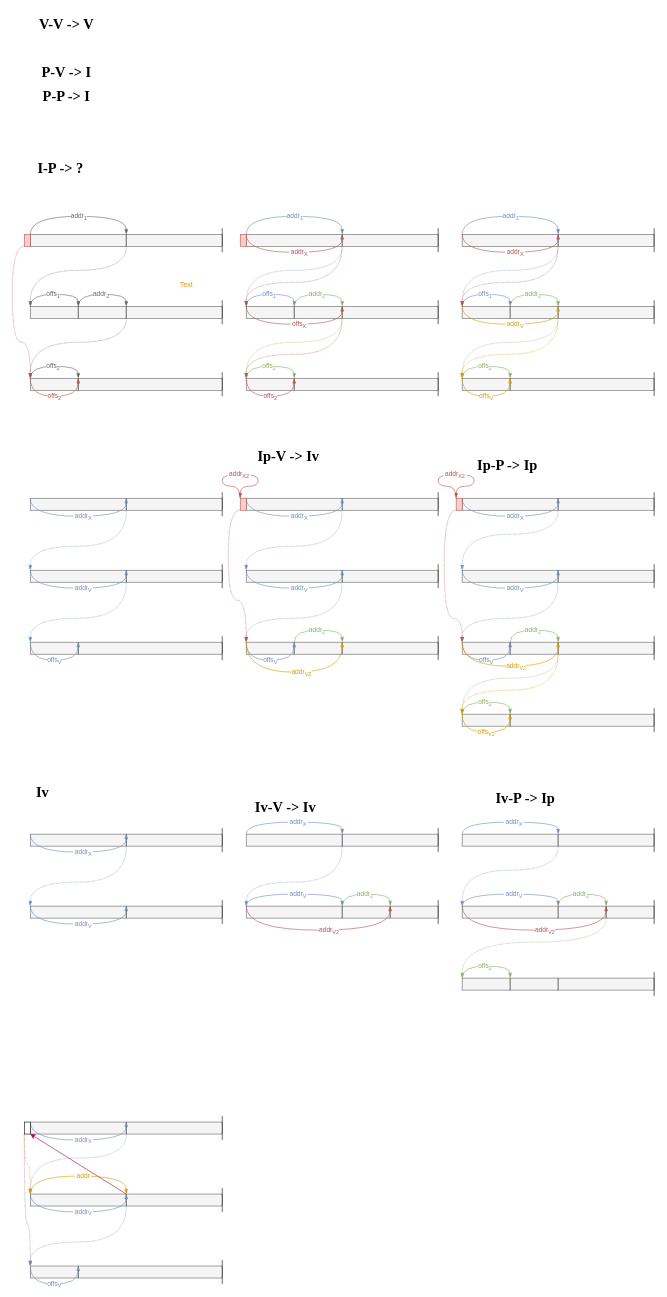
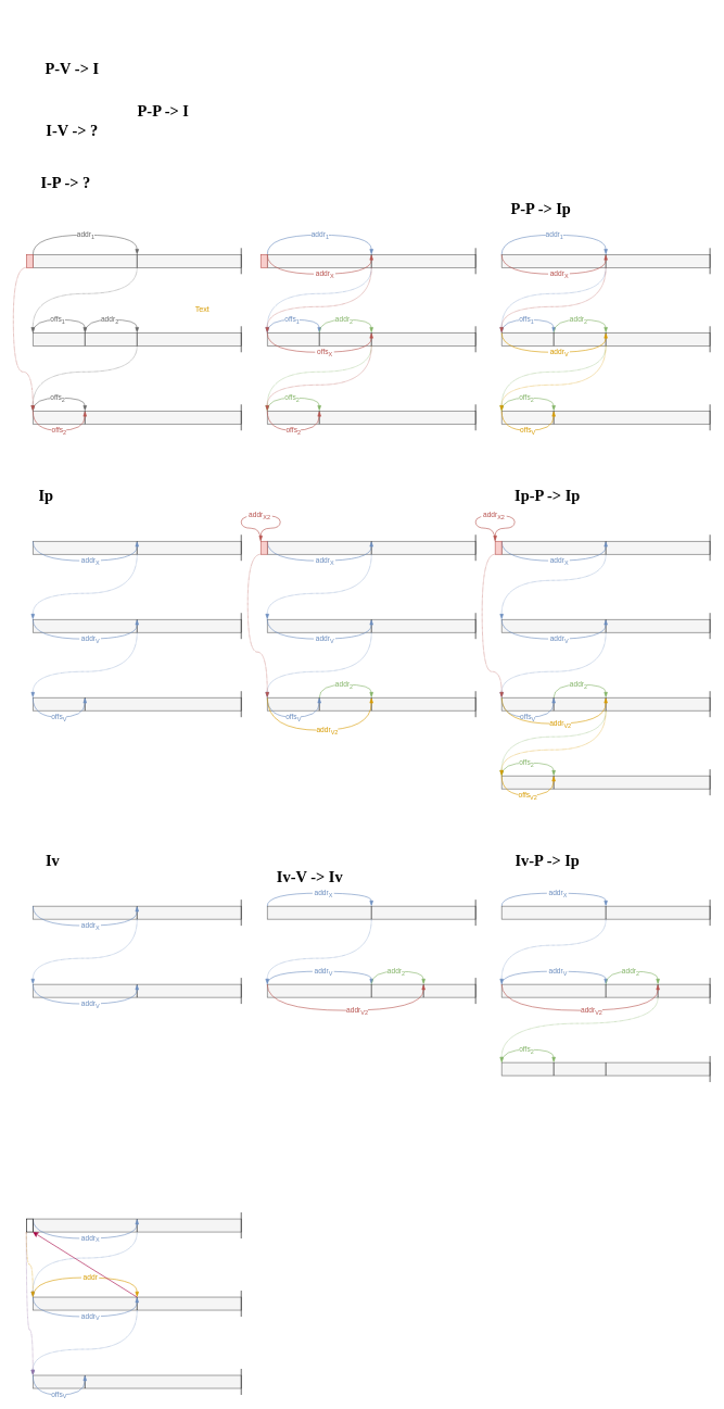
- <mxCell id="117" value="V-V -&amp;gt; V" style="text;strokeColor=none;fillColor=none;html=1;fontSize=24;fontStyle=1;verticalAlign=middle;align=center;fontFamily=Consolas;" vertex="1" parent="1"><mxGeometry x="50" y="20" width="120" height="40" as="geometry" /></mxCell>
- <mxCell id="118" value="P-V -&amp;gt; I" style="text;strokeColor=none;fillColor=none;html=1;fontSize=24;fontStyle=1;verticalAlign=middle;align=center;fontFamily=Consolas;" vertex="1" parent="1"><mxGeometry x="50" y="100" width="120" height="40" as="geometry" /></mxCell>
+ <mxCell id="118" value="P-V -&amp;gt; I" style="text;strokeColor=none;fillColor=none;html=1;fontSize=24;fontStyle=1;verticalAlign=middle;align=center;fontFamily=Consolas;" vertex="1" parent="1"><mxGeometry x="50" y="85" width="120" height="40" as="geometry" /></mxCell>
- <mxCell id="119" value="P-P -&amp;gt; I" style="text;strokeColor=none;fillColor=none;html=1;fontSize=24;fontStyle=1;verticalAlign=middle;align=center;fontFamily=Consolas;" vertex="1" parent="1"><mxGeometry x="50" y="140" width="120" height="40" as="geometry" /></mxCell>
+ <mxCell id="119" value="P-P -&amp;gt; I" style="text;strokeColor=none;fillColor=none;html=1;fontSize=24;fontStyle=1;verticalAlign=middle;align=center;fontFamily=Consolas;" vertex="1" parent="1"><mxGeometry x="190" y="150" width="120" height="40" as="geometry" /></mxCell>
+ <mxCell id="120" value="I-V -&amp;gt; ?" style="text;strokeColor=none;fillColor=none;html=1;fontSize=24;fontStyle=1;verticalAlign=middle;align=center;fontFamily=Consolas;" vertex="1" parent="1"><mxGeometry x="50" y="180" width="120" height="40" as="geometry" /></mxCell>
+ <mxCell id="122" value="P-P -&amp;gt; Ip" style="text;strokeColor=none;fillColor=none;html=1;fontSize=24;fontStyle=1;verticalAlign=middle;align=center;fontFamily=Consolas;" vertex="1" parent="1"><mxGeometry x="770" width="120" height="40" as="geometry" y="300" /></mxCell>
+ <mxCell id="220" value="Ip" style="text;strokeColor=none;fillColor=none;html=1;fontSize=24;fontStyle=1;verticalAlign=middle;align=center;fontFamily=Consolas;" vertex="1" parent="1"><mxGeometry x="50" y="740" width="40" height="40" as="geometry" /></mxCell>
- <mxCell id="123" value="Ip-V -&amp;gt; Iv" style="text;strokeColor=none;fillColor=none;html=1;fontSize=24;fontStyle=1;verticalAlign=middle;align=center;fontFamily=Consolas;" vertex="1" parent="1"><mxGeometry x="410" y="740" width="140" height="40" as="geometry" /></mxCell>
- <mxCell id="124" value="Ip-P -&amp;gt; Ip" style="text;strokeColor=none;fillColor=none;html=1;fontSize=24;fontStyle=1;verticalAlign=middle;align=center;fontFamily=Consolas;" vertex="1" parent="1"><mxGeometry x="775" y="755" width="140" height="40" as="geometry" /></mxCell>
+ <mxCell id="124" value="Ip-P -&amp;gt; Ip" style="text;strokeColor=none;fillColor=none;html=1;fontSize=24;fontStyle=1;verticalAlign=middle;align=center;fontFamily=Consolas;" vertex="1" parent="1"><mxGeometry x="770" y="740" width="140" height="40" as="geometry" /></mxCell>
- <mxCell id="235" value="Iv" style="text;strokeColor=none;fillColor=none;html=1;fontSize=24;fontStyle=1;verticalAlign=middle;align=center;fontFamily=Consolas;" vertex="1" parent="1"><mxGeometry x="50" y="1300" width="40" height="40" as="geometry" /></mxCell>
+ <mxCell id="235" value="Iv" style="text;strokeColor=none;fillColor=none;html=1;fontSize=24;fontStyle=1;verticalAlign=middle;align=center;fontFamily=Consolas;" vertex="1" parent="1"><mxGeometry x="60" y="1300" width="40" height="40" as="geometry" /></mxCell>
- <mxCell id="256" value="Iv-P -&amp;gt; Ip" style="text;strokeColor=none;fillColor=none;html=1;fontSize=24;fontStyle=1;verticalAlign=middle;align=center;fontFamily=Consolas;" vertex="1" parent="1"><mxGeometry x="805" y="1310" width="140" height="40" as="geometry" /></mxCell>
+ <mxCell id="256" value="Iv-P -&amp;gt; Ip" style="text;strokeColor=none;fillColor=none;html=1;fontSize=24;fontStyle=1;verticalAlign=middle;align=center;fontFamily=Consolas;" vertex="1" parent="1"><mxGeometry x="770" y="1300" width="140" height="40" as="geometry" /></mxCell>
